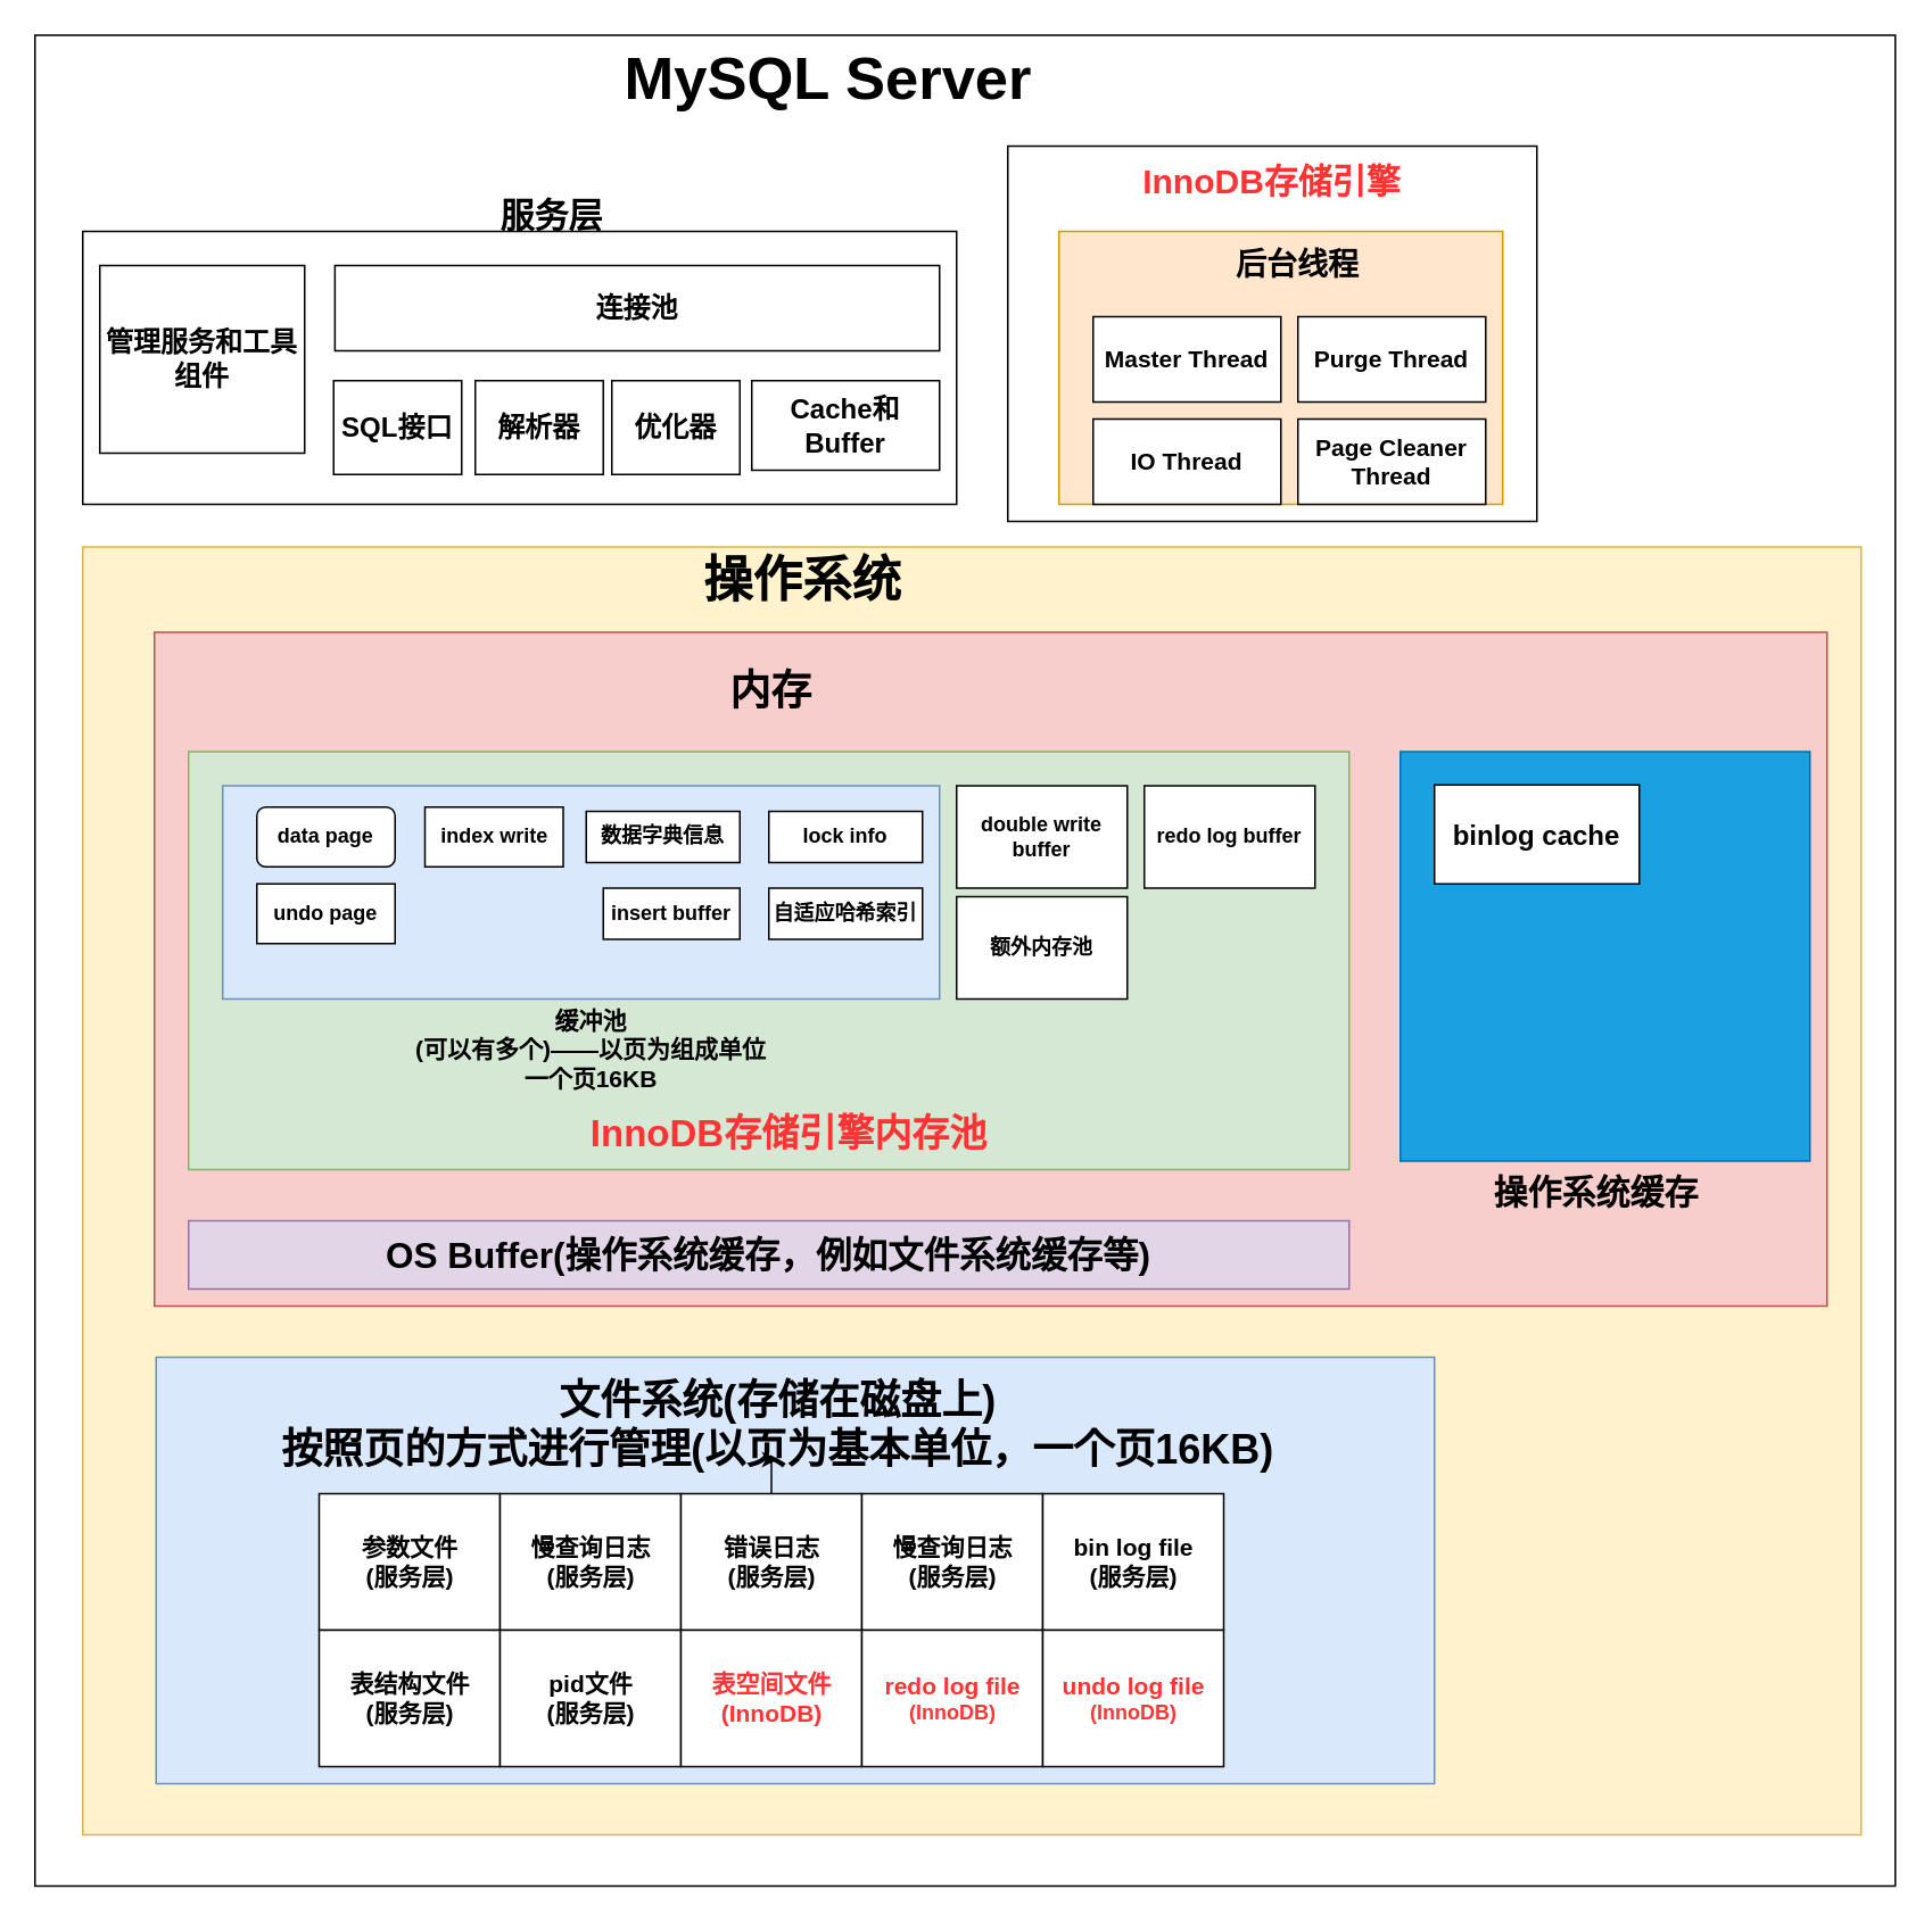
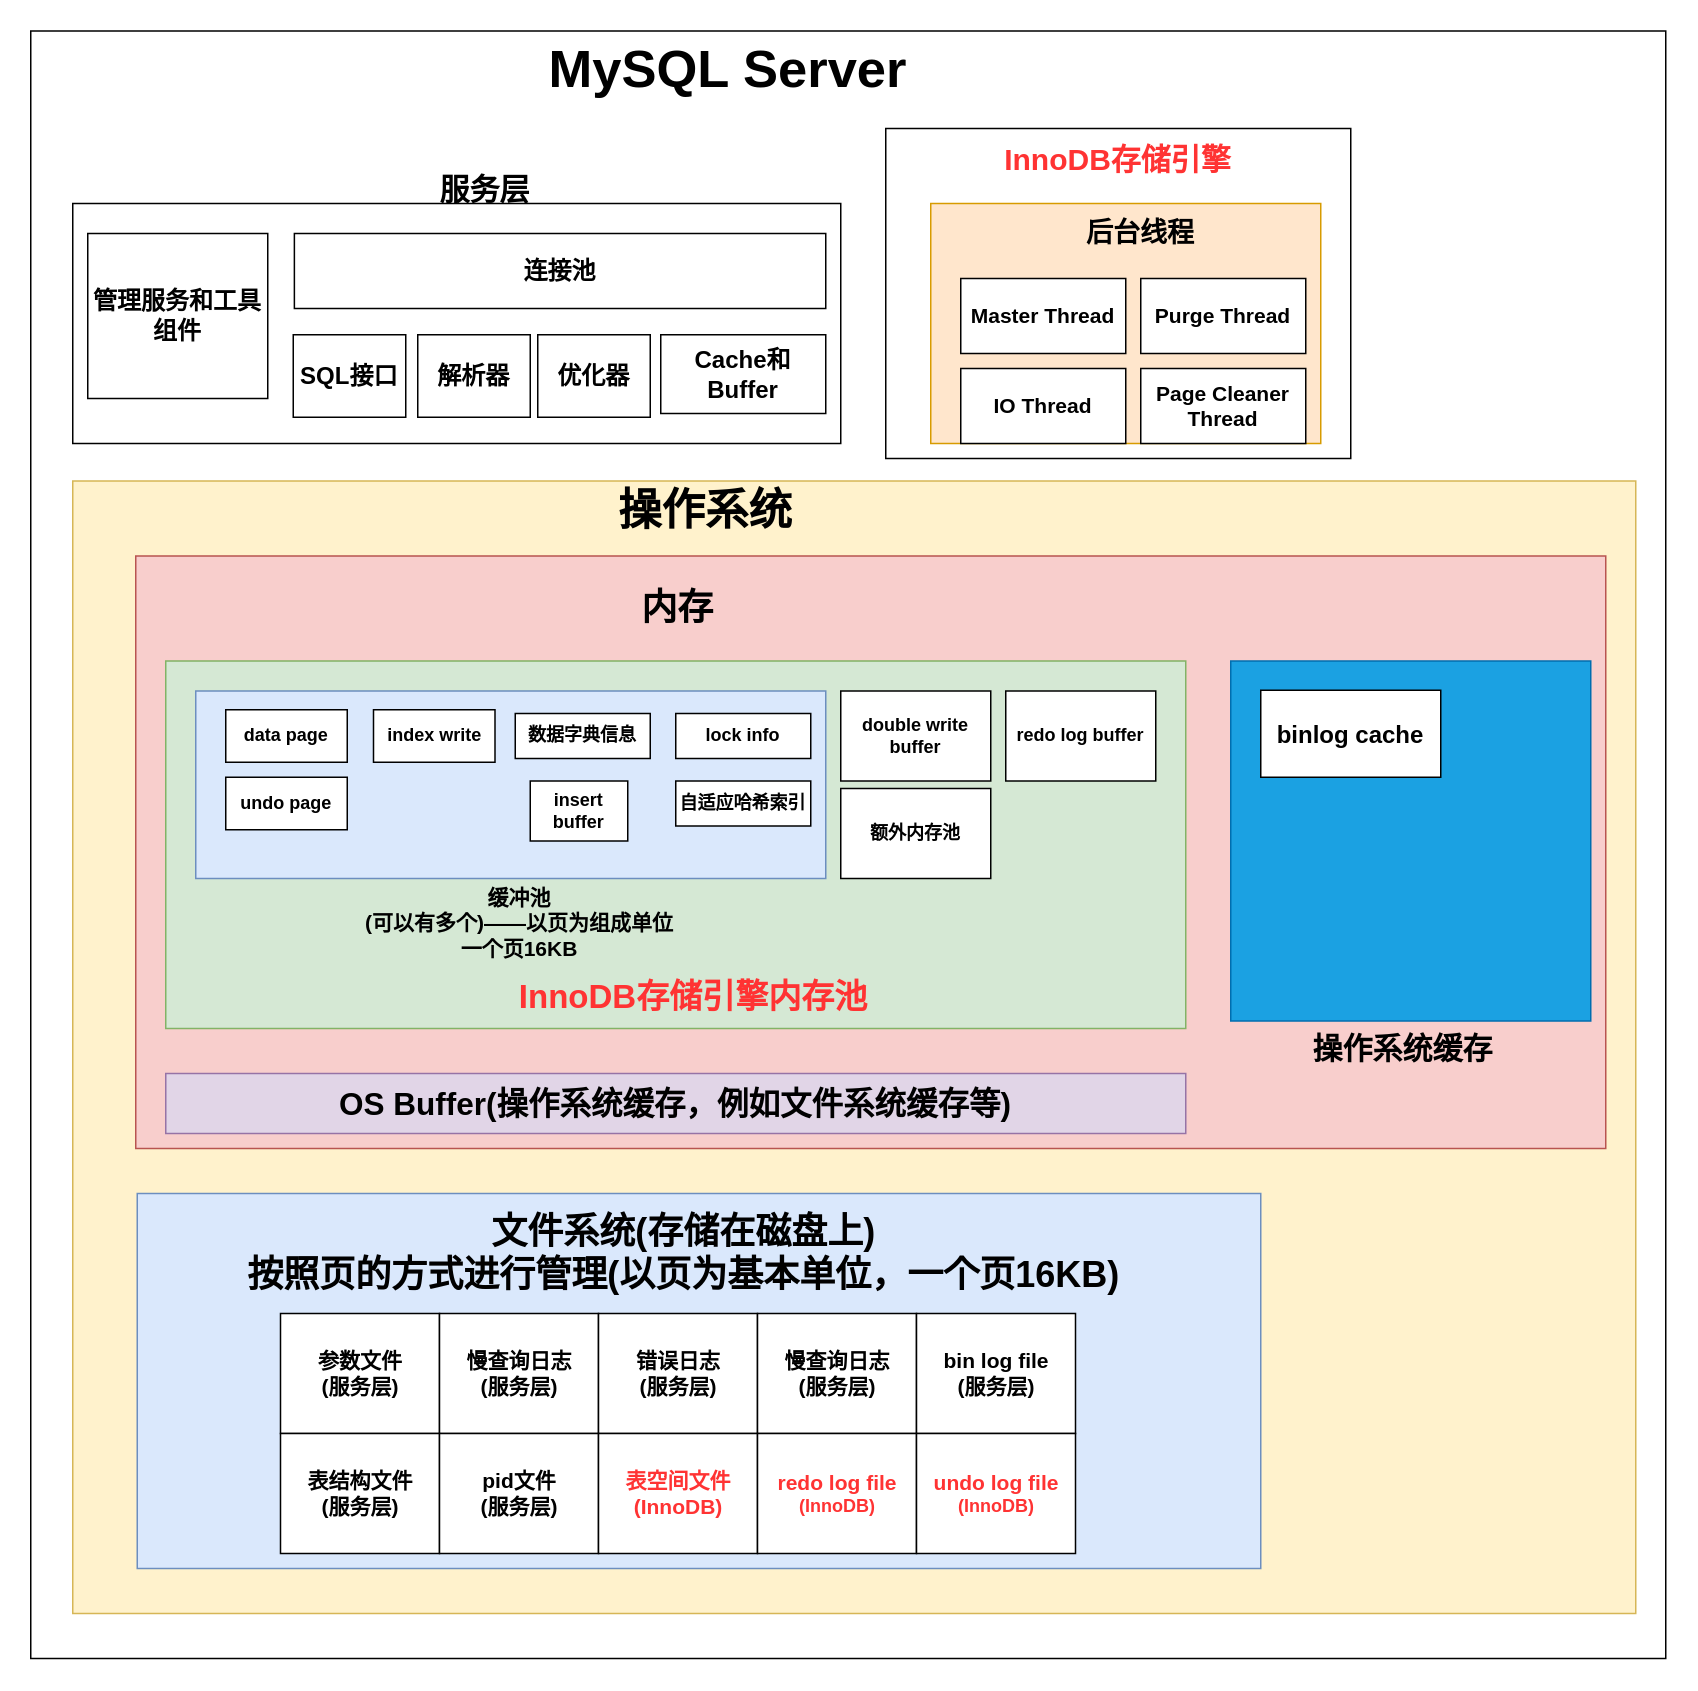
- <mxCell id="27" value="&lt;b&gt;data page&lt;/b&gt;" style="whiteSpace=wrap;html=1;rounded=1;" parent="1" vertex="1"><mxGeometry x="150" y="472.5" width="81" height="35" as="geometry" /></mxCell>
+ <mxCell id="27" value="&lt;b&gt;data page&lt;/b&gt;" style="rounded=0;whiteSpace=wrap;html=1;" parent="1" vertex="1"><mxGeometry x="150" y="472.5" width="81" height="35" as="geometry" /></mxCell>
- <mxCell id="10" value="&lt;b&gt;insert buffer&lt;/b&gt;" style="rounded=0;whiteSpace=wrap;html=1;" parent="1" vertex="1"><mxGeometry x="353" y="520" width="80" height="30" as="geometry" /></mxCell>
+ <mxCell id="10" value="&lt;b&gt;insert buffer&lt;/b&gt;" style="rounded=0;whiteSpace=wrap;html=1;" parent="1" vertex="1"><mxGeometry x="353" y="520" width="65" height="40" as="geometry" /></mxCell>
- <mxCell id="32" value="" style="edgeStyle=orthogonalEdgeStyle;rounded=0;orthogonalLoop=1;jettySize=auto;html=1;" parent="1" source="33" target="17" edge="1"><mxGeometry relative="1" as="geometry" /></mxCell>
